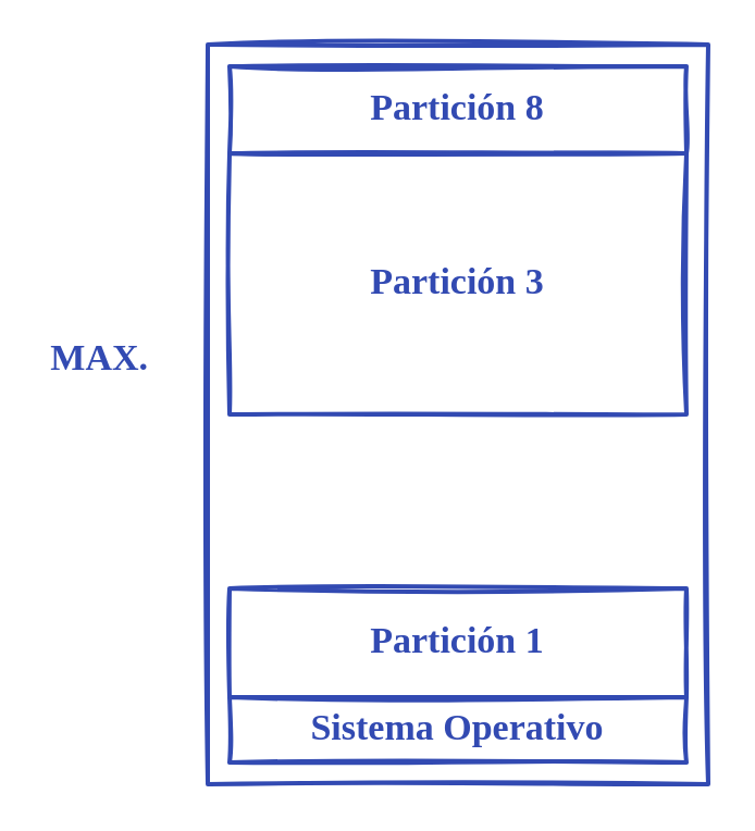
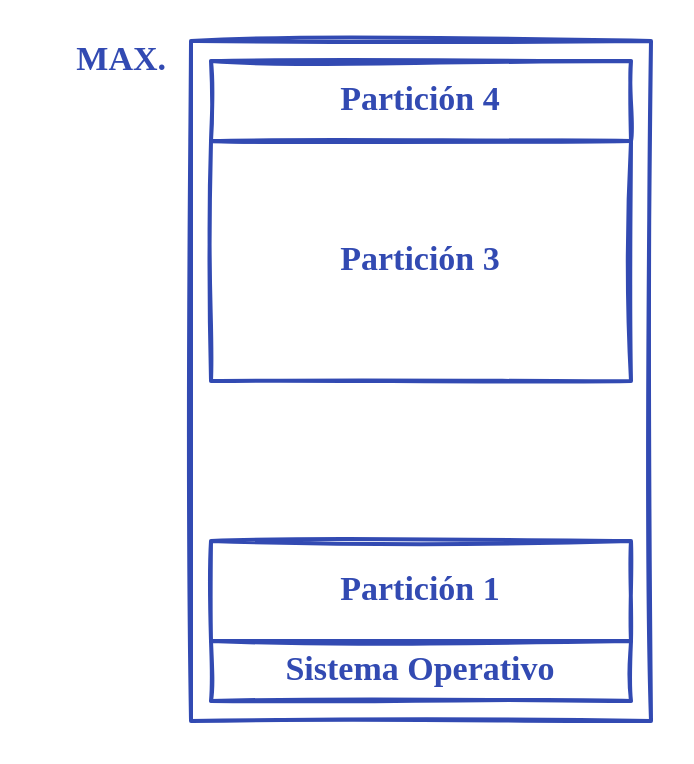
- <mxCell id="6" value="Partición 8" style="rounded=0;shadow=0;sketch=1;strokeWidth=2;fillColor=none;fontFamily=Ink Free;fontSize=17;spacing=20;strokeColor=#324AB2;fontColor=#324AB2;spacingBottom=5;fontStyle=1" parent="1" vertex="1"><mxGeometry x="105" y="30" width="210" height="40" as="geometry" /></mxCell>
+ <mxCell id="6" value="Partición 4" style="rounded=0;shadow=0;sketch=1;strokeWidth=2;fillColor=none;fontFamily=Ink Free;fontSize=17;spacing=20;strokeColor=#324AB2;fontColor=#324AB2;spacingBottom=5;fontStyle=1" parent="1" vertex="1"><mxGeometry x="105" y="30" width="210" height="40" as="geometry" /></mxCell>
- <mxCell id="7" value="MAX." style="text;strokeColor=none;fillColor=none;align=right;verticalAlign=middle;rounded=0;shadow=0;sketch=1;fontFamily=Ink Free;fontSize=17;fontStyle=1;spacingRight=10;fontColor=#324AB2;spacingBottom=5;" parent="1" vertex="1"><mxGeometry x="5" y="155" width="75" height="20" as="geometry" /></mxCell>
+ <mxCell id="7" value="MAX." style="text;strokeColor=none;fillColor=none;align=right;verticalAlign=middle;rounded=0;shadow=0;sketch=1;fontFamily=Ink Free;fontSize=17;fontStyle=1;spacingRight=10;fontColor=#324AB2;spacingBottom=5;" parent="1" vertex="1"><mxGeometry x="20" y="20" width="75" height="20" as="geometry" /></mxCell>
